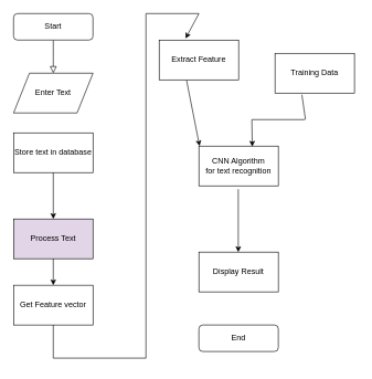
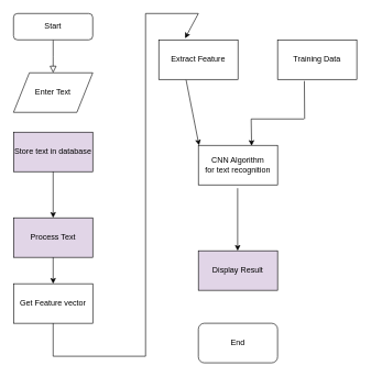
- <mxCell id="10" value="Training Data" style="rounded=0;whiteSpace=wrap;html=1;" vertex="1" parent="1"><mxGeometry x="415" y="80" width="120" height="60" as="geometry" /></mxCell>
+ <mxCell id="10" value="Training Data" style="rounded=0;whiteSpace=wrap;html=1;" vertex="1" parent="1"><mxGeometry x="420" y="60" width="120" height="60" as="geometry" /></mxCell>
- <mxCell id="6" value="Store text in database&lt;br&gt;" style="rounded=0;whiteSpace=wrap;html=1;" vertex="1" parent="1"><mxGeometry x="20" y="200" width="120" height="60" as="geometry" /></mxCell>
+ <mxCell id="6" value="Store text in database&lt;br&gt;" style="rounded=0;whiteSpace=wrap;html=1;fillColor=#e1d5e7;" vertex="1" parent="1"><mxGeometry x="20" y="200" width="120" height="60" as="geometry" /></mxCell>
- <mxCell id="23" value="Display Result" style="rounded=0;whiteSpace=wrap;html=1;" vertex="1" parent="1"><mxGeometry x="300" y="380" width="120" height="60" as="geometry" /></mxCell>
+ <mxCell id="23" value="Display Result" style="rounded=0;whiteSpace=wrap;html=1;fillColor=#e1d5e7;" vertex="1" parent="1"><mxGeometry x="300" y="380" width="120" height="60" as="geometry" /></mxCell>
- <mxCell id="24" value="End" style="rounded=1;whiteSpace=wrap;html=1;" vertex="1" parent="1"><mxGeometry x="300" y="490" width="120" height="40" as="geometry" /></mxCell>
+ <mxCell id="24" value="End" style="rounded=1;whiteSpace=wrap;html=1;" vertex="1" parent="1"><mxGeometry x="300" y="490" width="120" height="60" as="geometry" /></mxCell>
